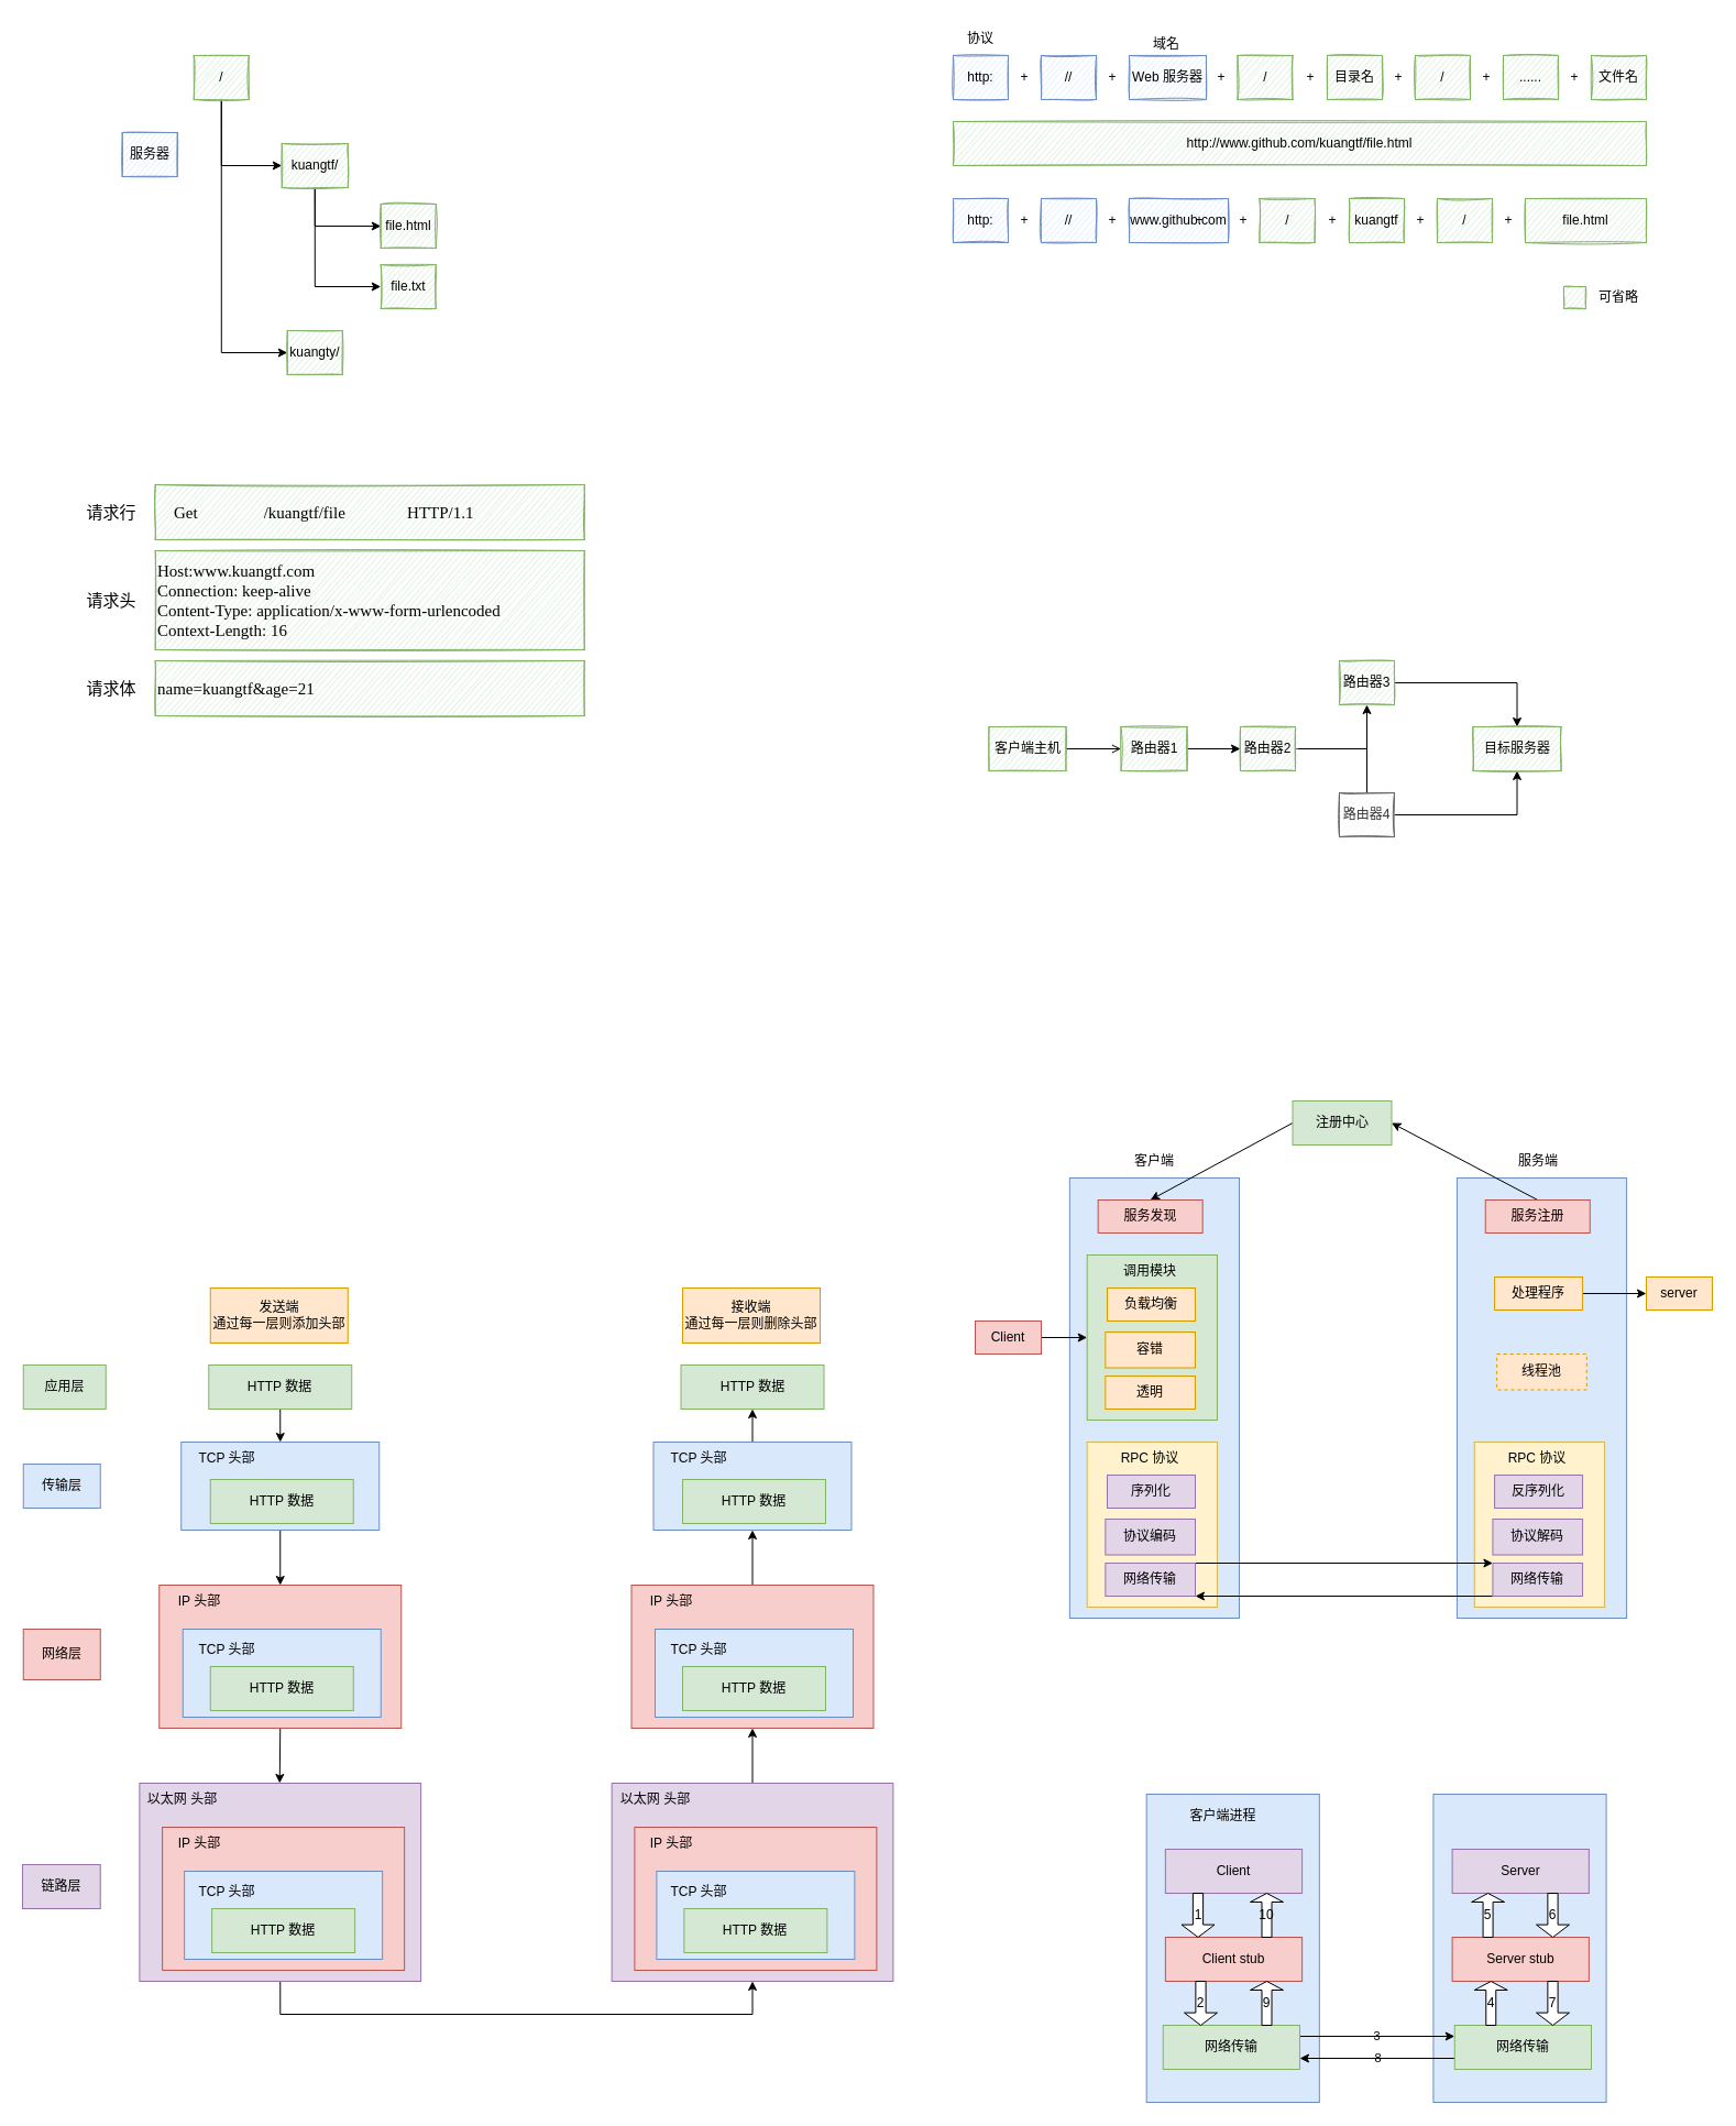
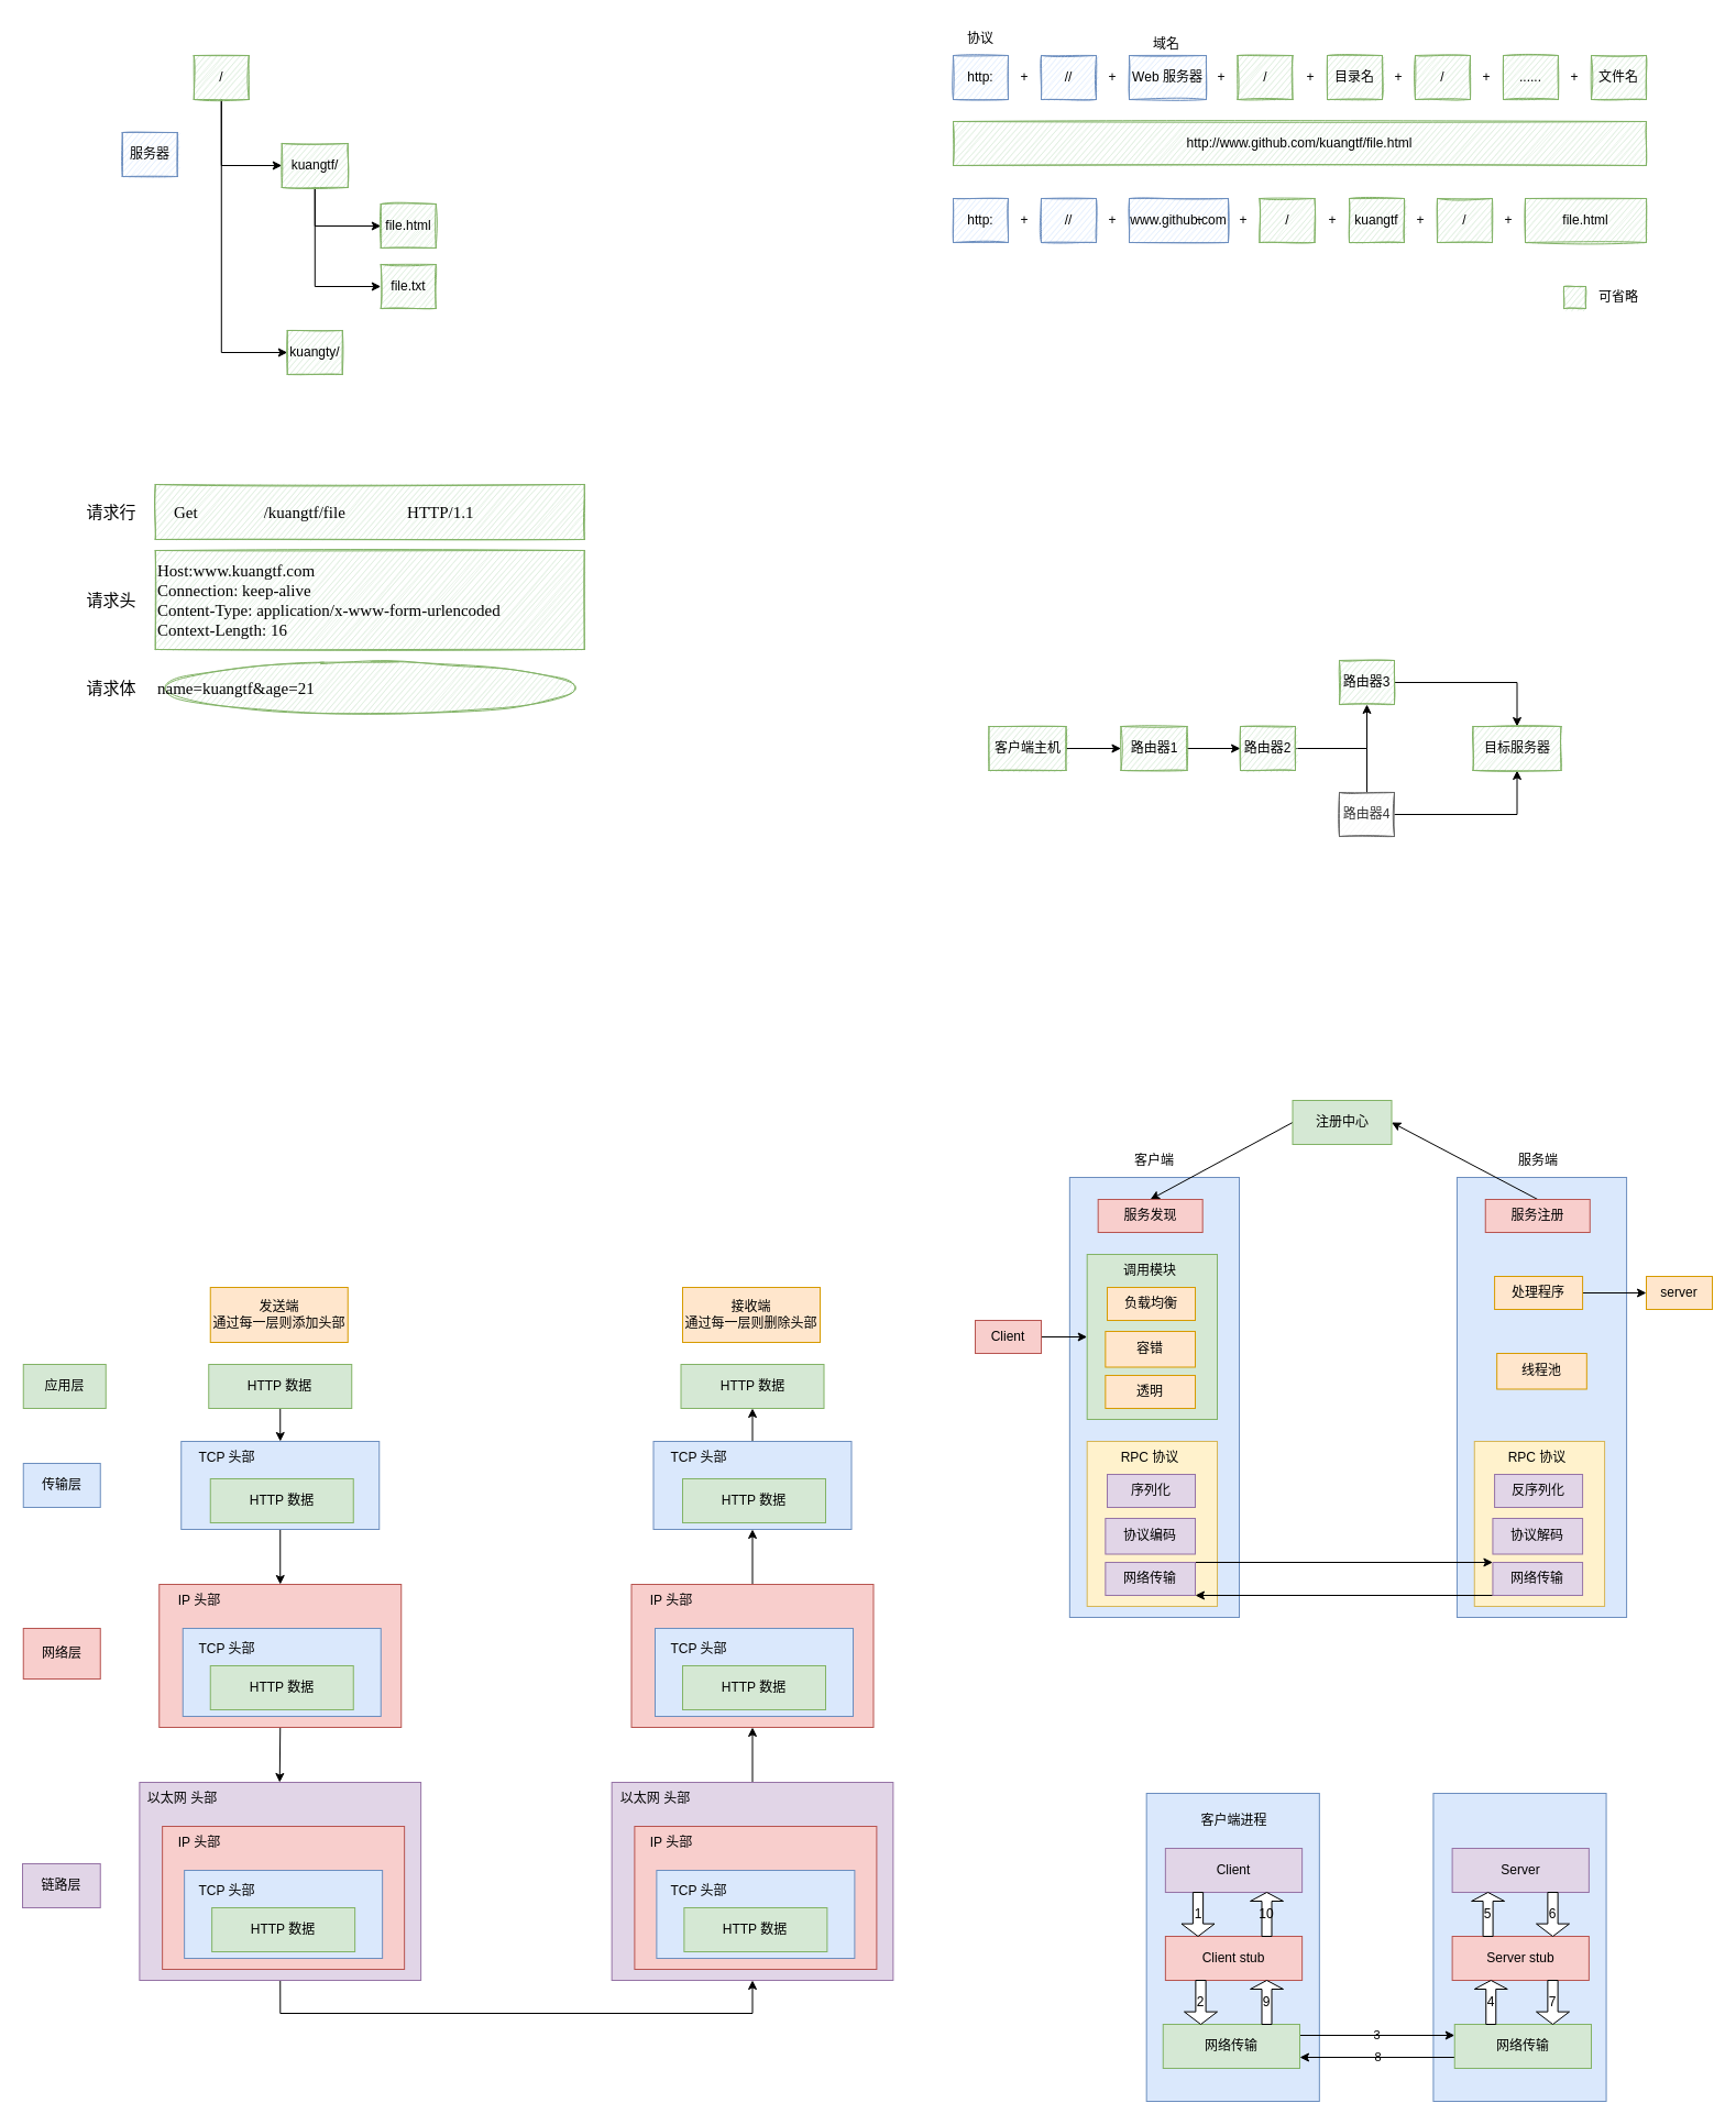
- <mxCell id="56" value="&lt;font face=&quot;Comic Sans MS&quot; style=&quot;font-size: 15px&quot;&gt;name=kuangtf&amp;amp;age=21&lt;/font&gt;" style="rounded=0;whiteSpace=wrap;html=1;fillColor=#d5e8d4;strokeColor=#82b366;shadow=0;sketch=1;align=left;" vertex="1" parent="1"><mxGeometry x="140.75" y="600" width="390" height="50" as="geometry" /></mxCell>
+ <mxCell id="56" value="&lt;font face=&quot;Comic Sans MS&quot; style=&quot;font-size: 15px&quot;&gt;name=kuangtf&amp;amp;age=21&lt;/font&gt;" style="ellipse;whiteSpace=wrap;html=1;fillColor=#d5e8d4;strokeColor=#82b366;shadow=0;sketch=1;align=left;" vertex="1" parent="1"><mxGeometry x="140.75" y="600" width="390" height="50" as="geometry" /></mxCell>
- <mxCell id="60" style="edgeStyle=orthogonalEdgeStyle;rounded=0;orthogonalLoop=1;jettySize=auto;html=1;exitX=1;exitY=0.5;exitDx=0;exitDy=0;fontFamily=Comic Sans MS;fontSize=15;endArrow=open;" edge="1" parent="1" source="61" target="63"><mxGeometry relative="1" as="geometry" /></mxCell>
+ <mxCell id="60" style="edgeStyle=orthogonalEdgeStyle;rounded=0;orthogonalLoop=1;jettySize=auto;html=1;exitX=1;exitY=0.5;exitDx=0;exitDy=0;fontFamily=Comic Sans MS;fontSize=15;" edge="1" parent="1" source="61" target="63"><mxGeometry relative="1" as="geometry" /></mxCell>
- <mxCell id="131" value="线程池" style="rounded=0;whiteSpace=wrap;html=1;fillColor=#ffe6cc;strokeColor=#d79b00;shadow=0;sketch=0;dashed=1;" vertex="1" parent="1"><mxGeometry x="1360.17" y="1230" width="81.65" height="32.5" as="geometry" /></mxCell>
+ <mxCell id="131" value="线程池" style="rounded=0;whiteSpace=wrap;html=1;fillColor=#ffe6cc;strokeColor=#d79b00;shadow=0;sketch=0;" vertex="1" parent="1"><mxGeometry x="1360.17" y="1230" width="81.65" height="32.5" as="geometry" /></mxCell>
- <mxCell id="159" value="客户端进程" style="text;html=1;strokeColor=none;fillColor=none;align=center;verticalAlign=middle;whiteSpace=wrap;rounded=0;" vertex="1" parent="1"><mxGeometry x="1073.51" y="1635" width="75" height="30" as="geometry" /></mxCell>
+ <mxCell id="159" value="客户端进程" style="text;html=1;strokeColor=none;fillColor=none;align=center;verticalAlign=middle;whiteSpace=wrap;rounded=0;" vertex="1" parent="1"><mxGeometry x="1083.51" y="1640" width="75" height="30" as="geometry" /></mxCell>
